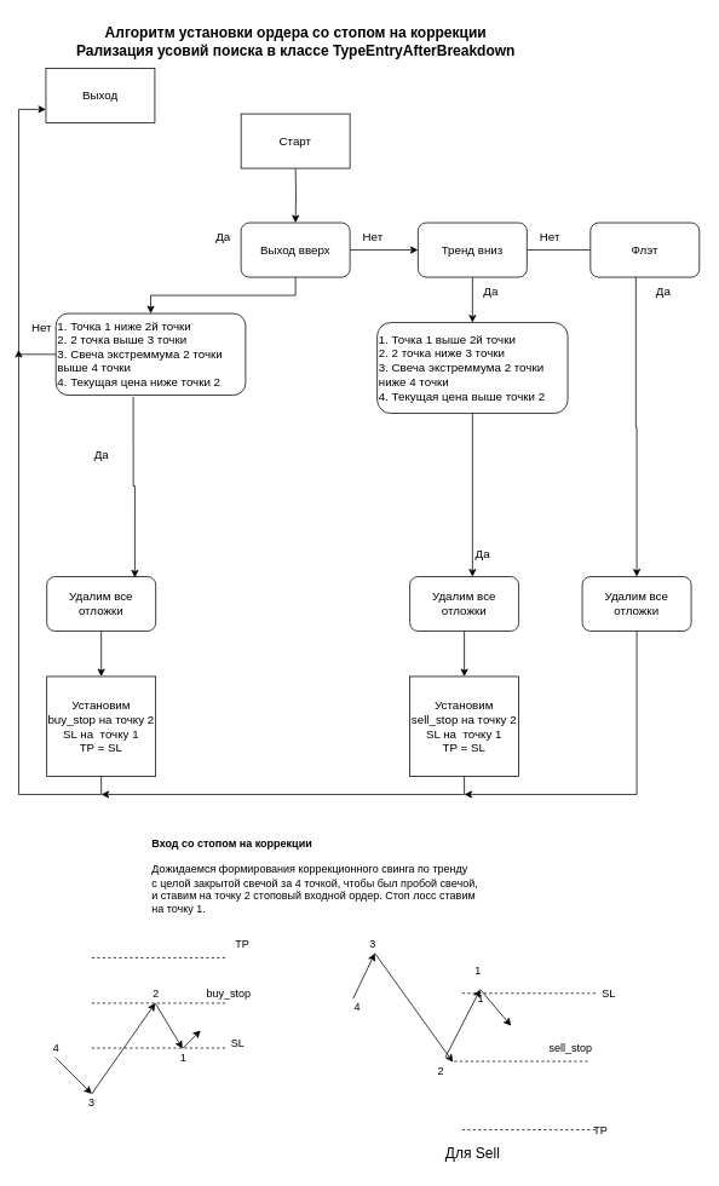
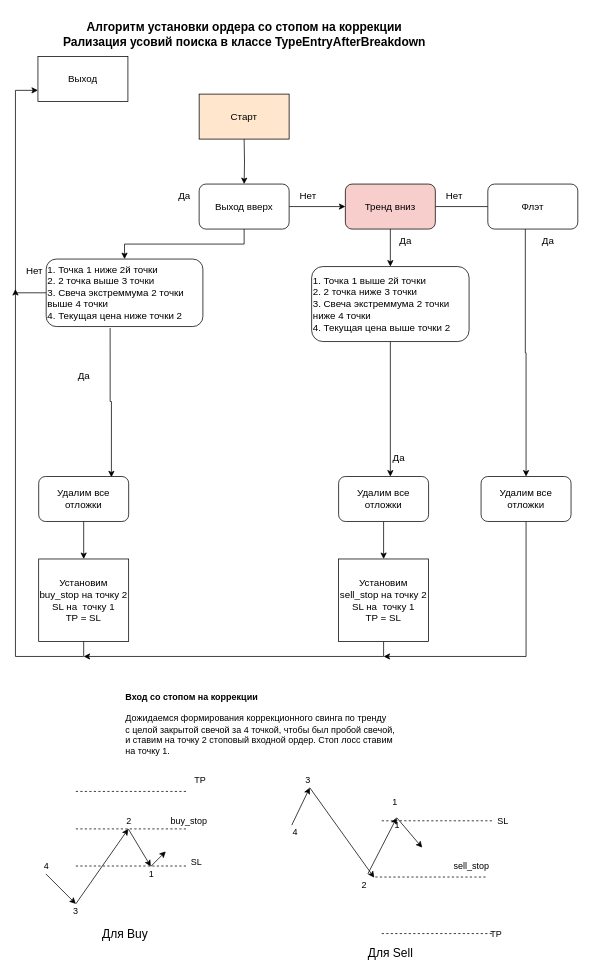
- <mxCell id="36" value="Старт" style="rounded=0;whiteSpace=wrap;html=1;fontSize=13;" parent="1" vertex="1"><mxGeometry x="265" y="125" width="120" height="60" as="geometry" /></mxCell>
+ <mxCell id="36" value="Старт" style="rounded=0;whiteSpace=wrap;html=1;fontSize=13;fillColor=#ffe6cc;" parent="1" vertex="1"><mxGeometry x="265" y="125" width="120" height="60" as="geometry" /></mxCell>
- <mxCell id="16" value="Тренд вниз" style="rounded=1;whiteSpace=wrap;html=1;fontSize=13;" parent="1" vertex="1"><mxGeometry x="460" y="245" width="120" height="60" as="geometry" /></mxCell>
+ <mxCell id="16" value="Тренд вниз" style="rounded=1;whiteSpace=wrap;html=1;fontSize=13;fillColor=#f8cecc;" parent="1" vertex="1"><mxGeometry x="460" y="245" width="120" height="60" as="geometry" /></mxCell>
+ <mxCell id="67" value="&lt;span style=&quot;font-size: 16px;&quot;&gt;Для Buy&lt;/span&gt;" style="text;html=1;align=center;verticalAlign=middle;resizable=0;points=[];autosize=1;strokeColor=none;fillColor=none;" parent="1" vertex="1"><mxGeometry x="125.5" y="1230" width="80" height="30" as="geometry" /></mxCell>
